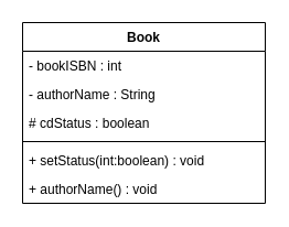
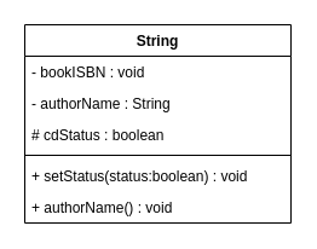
- <mxCell id="2" value="Book" style="swimlane;fontStyle=1;align=center;verticalAlign=top;childLayout=stackLayout;horizontal=1;startSize=26;horizontalStack=0;resizeParent=1;resizeParentMax=0;resizeLast=0;collapsible=1;marginBottom=0;" vertex="1" parent="1"><mxGeometry x="20" y="20" width="220" height="164" as="geometry" /></mxCell>
+ <mxCell id="2" value="String" style="swimlane;fontStyle=1;align=center;verticalAlign=top;childLayout=stackLayout;horizontal=1;startSize=26;horizontalStack=0;resizeParent=1;resizeParentMax=0;resizeLast=0;collapsible=1;marginBottom=0;" vertex="1" parent="1"><mxGeometry x="20" y="20" width="220" height="164" as="geometry" /></mxCell>
- <mxCell id="3" value="- bookISBN : int" style="text;strokeColor=none;fillColor=none;align=left;verticalAlign=top;spacingLeft=4;spacingRight=4;overflow=hidden;rotatable=0;points=[[0,0.5],[1,0.5]];portConstraint=eastwest;" vertex="1" parent="2"><mxGeometry y="26" width="220" height="26" as="geometry" /></mxCell>
+ <mxCell id="3" value="- bookISBN : void" style="text;strokeColor=none;fillColor=none;align=left;verticalAlign=top;spacingLeft=4;spacingRight=4;overflow=hidden;rotatable=0;points=[[0,0.5],[1,0.5]];portConstraint=eastwest;" vertex="1" parent="2"><mxGeometry y="26" width="220" height="26" as="geometry" /></mxCell>
- <mxCell id="7" value="+ setStatus(int:boolean) : void" style="text;strokeColor=none;fillColor=none;align=left;verticalAlign=top;spacingLeft=4;spacingRight=4;overflow=hidden;rotatable=0;points=[[0,0.5],[1,0.5]];portConstraint=eastwest;" vertex="1" parent="2"><mxGeometry y="112" width="220" height="26" as="geometry" /></mxCell>
+ <mxCell id="7" value="+ setStatus(status:boolean) : void" style="text;strokeColor=none;fillColor=none;align=left;verticalAlign=top;spacingLeft=4;spacingRight=4;overflow=hidden;rotatable=0;points=[[0,0.5],[1,0.5]];portConstraint=eastwest;" vertex="1" parent="2"><mxGeometry y="112" width="220" height="26" as="geometry" /></mxCell>
